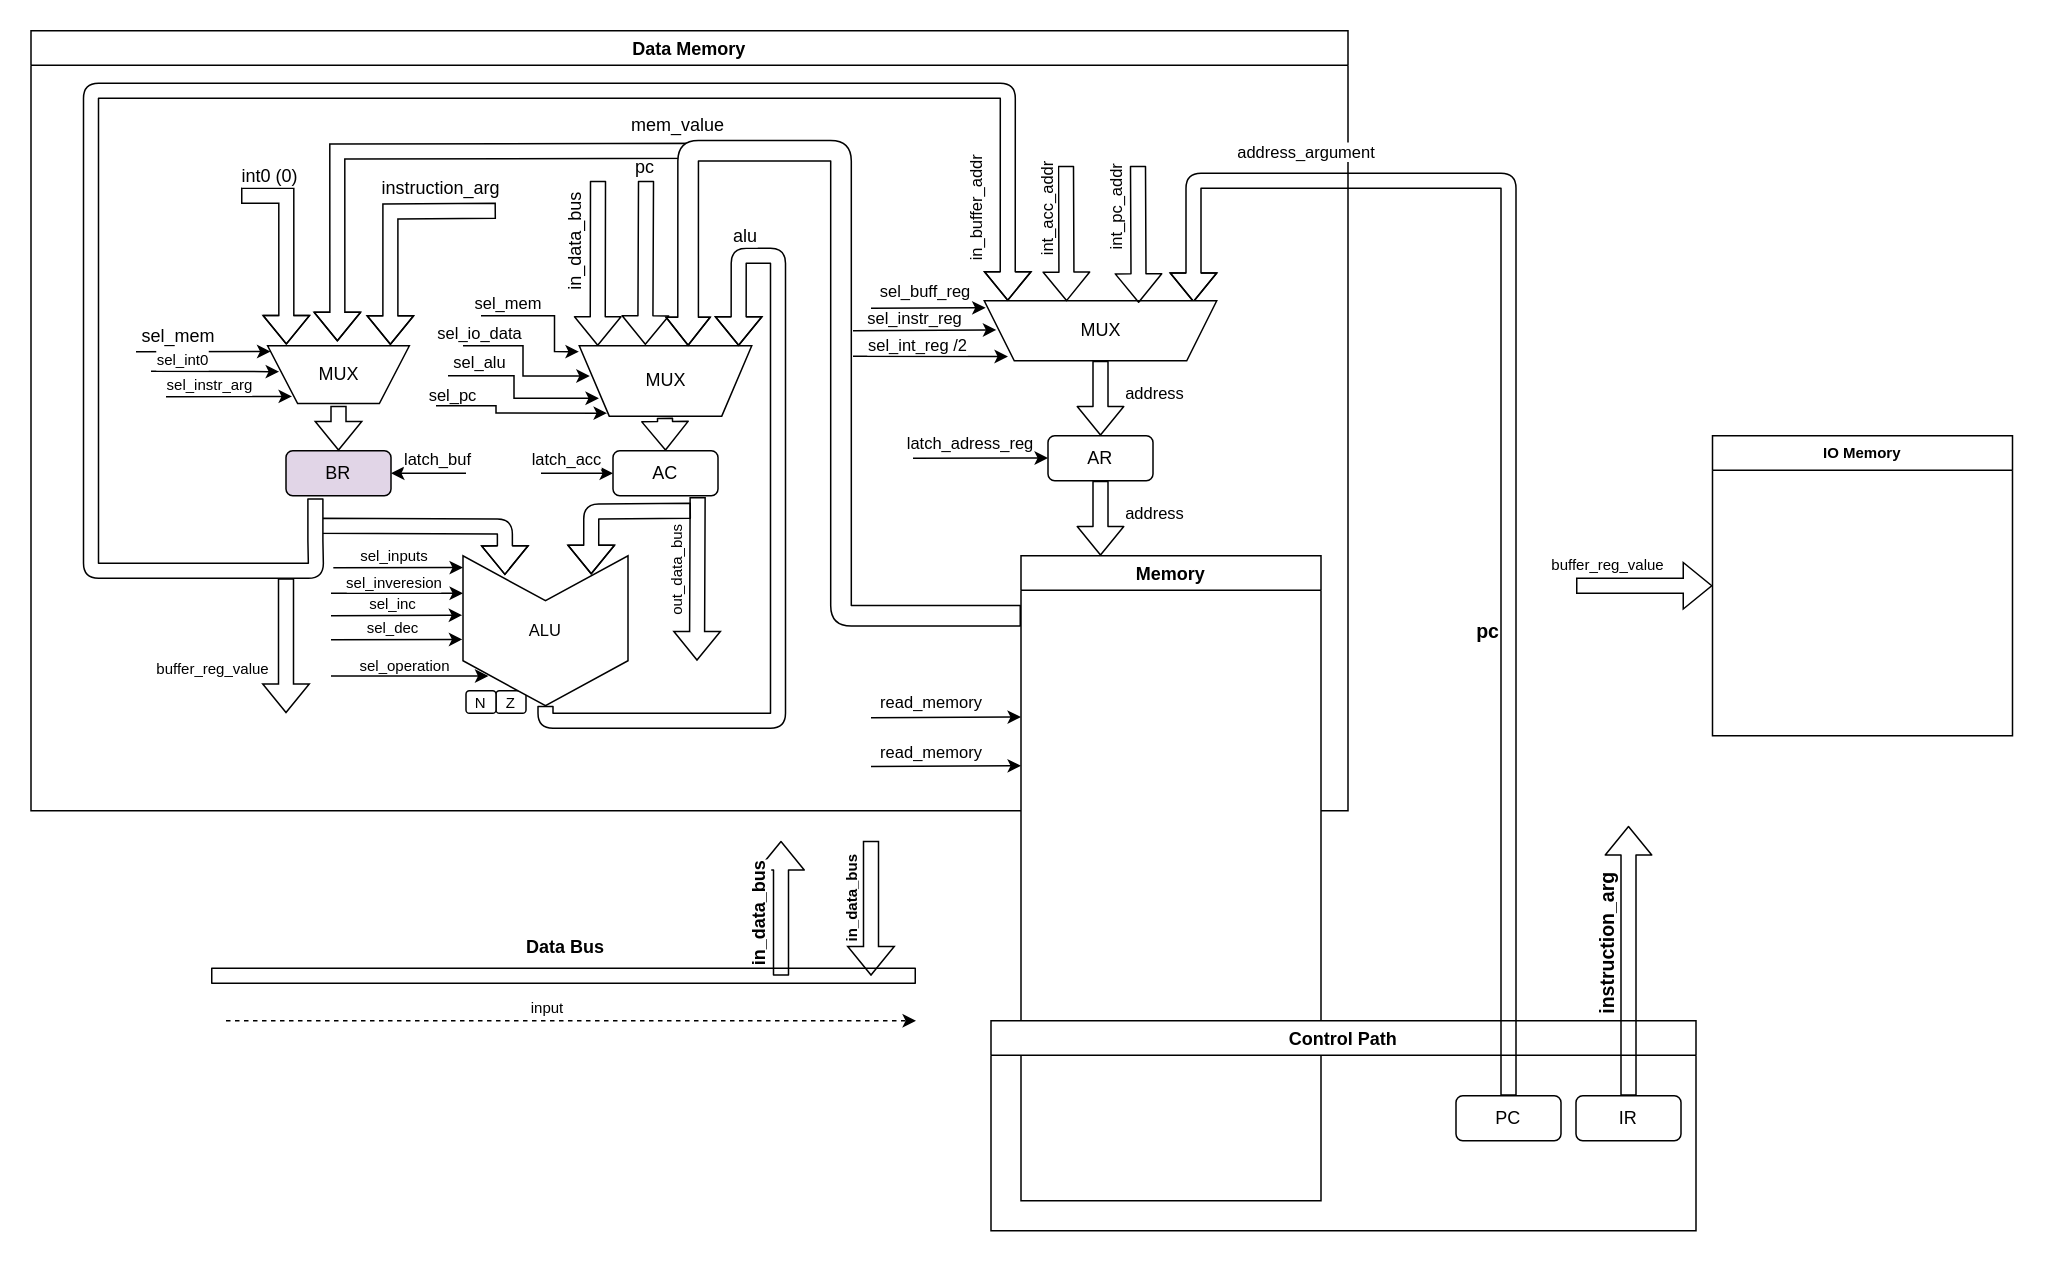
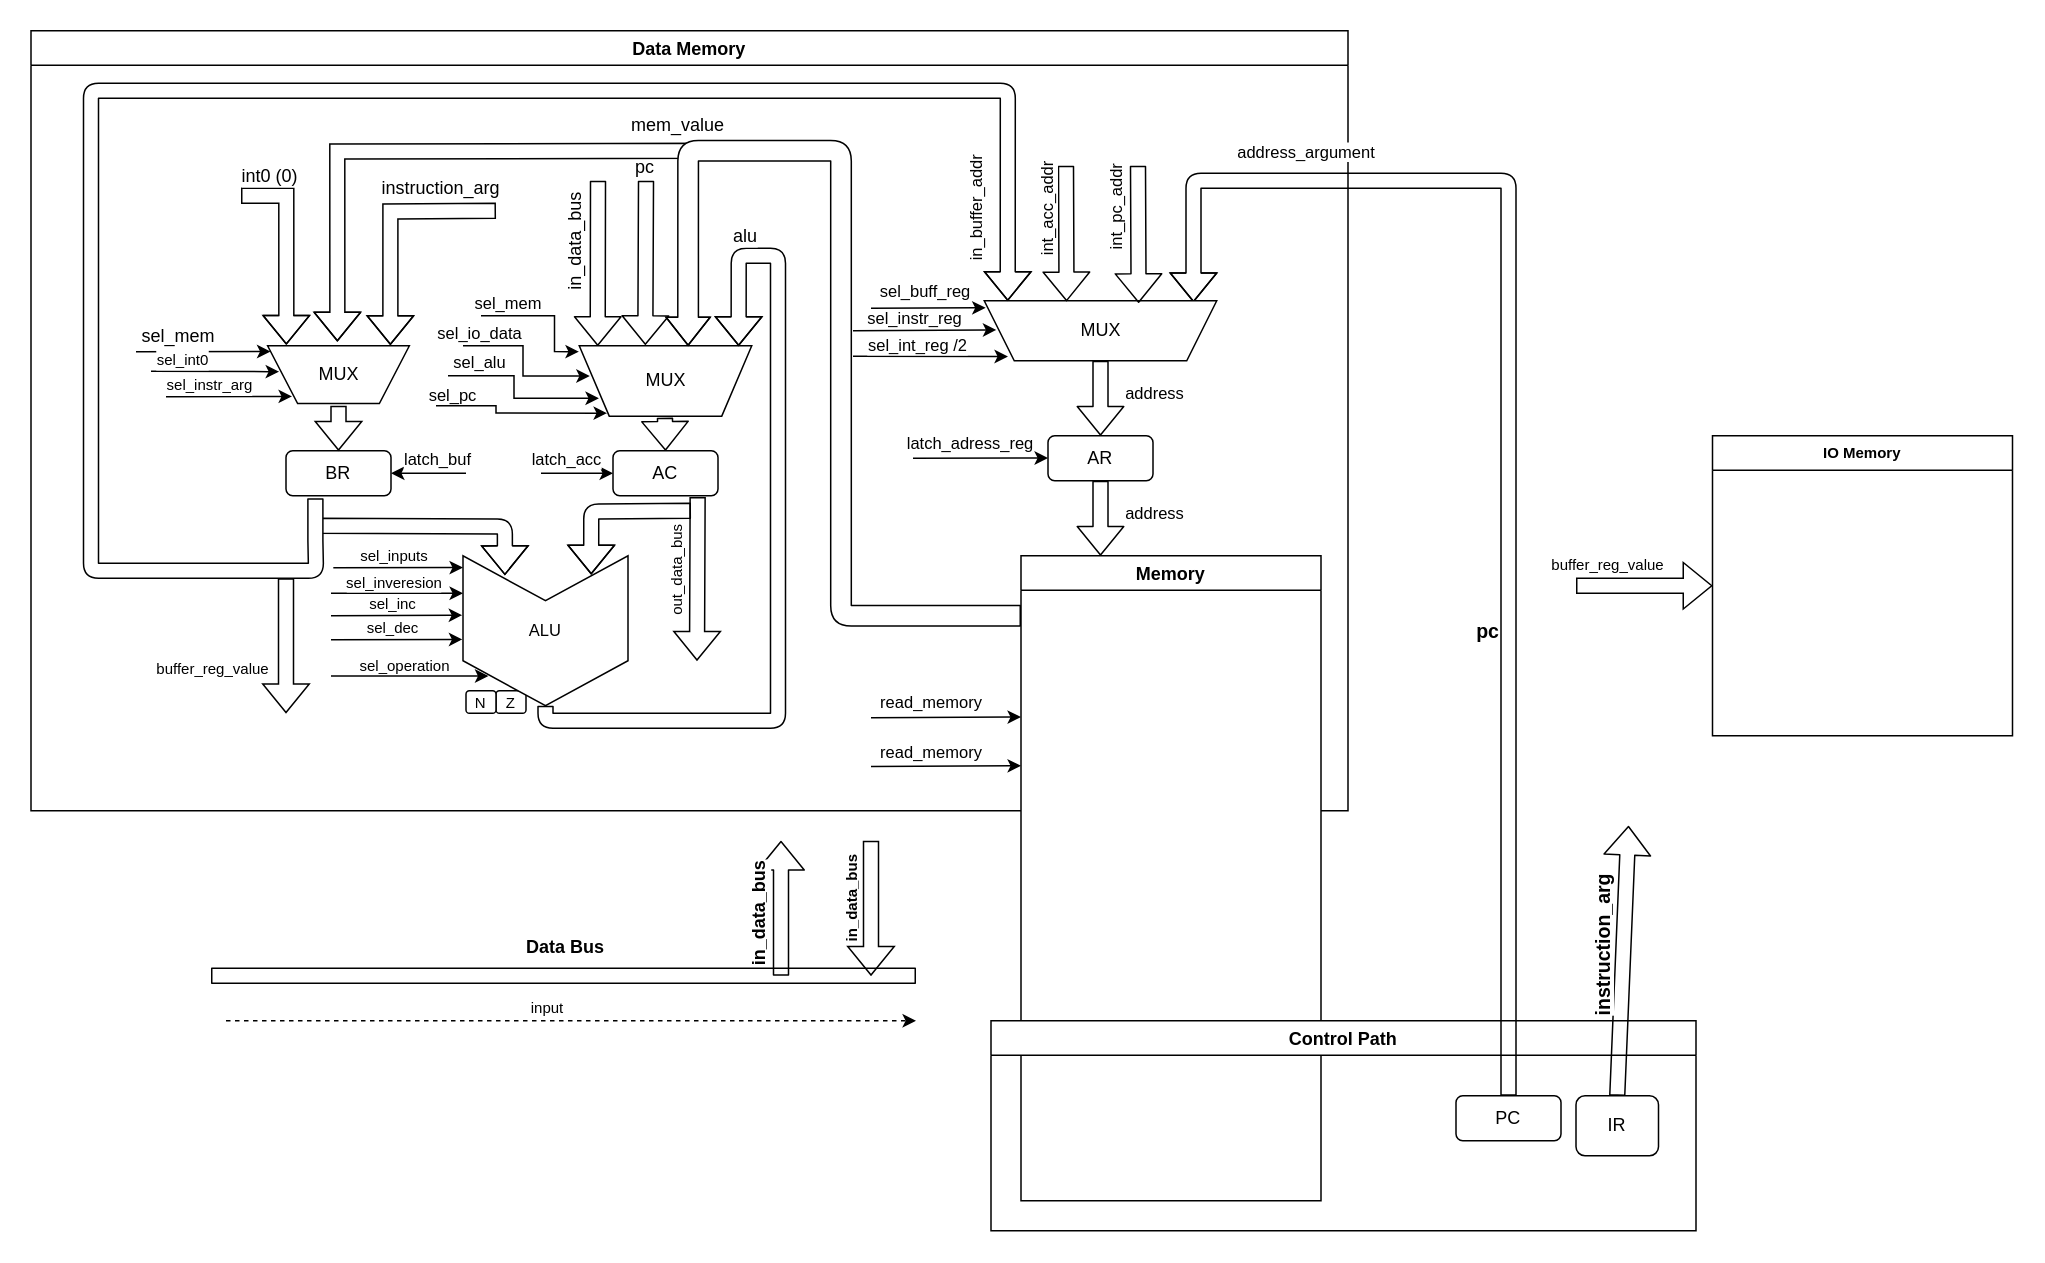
- <mxCell id="31" value="BR" style="rounded=1;whiteSpace=wrap;html=1;fillColor=#e1d5e7;" parent="1" vertex="1"><mxGeometry x="190" y="300" width="70" height="30" as="geometry" /></mxCell>
+ <mxCell id="31" value="BR" style="rounded=1;whiteSpace=wrap;html=1;" parent="1" vertex="1"><mxGeometry x="190" y="300" width="70" height="30" as="geometry" /></mxCell>
- <mxCell id="21" value="IR" style="rounded=1;whiteSpace=wrap;html=1;" parent="20" vertex="1"><mxGeometry x="390" y="50" width="70" height="30" as="geometry" /></mxCell>
+ <mxCell id="21" value="IR" style="rounded=1;whiteSpace=wrap;html=1;" parent="20" vertex="1"><mxGeometry x="390" y="50" width="55" height="40" as="geometry" /></mxCell>
